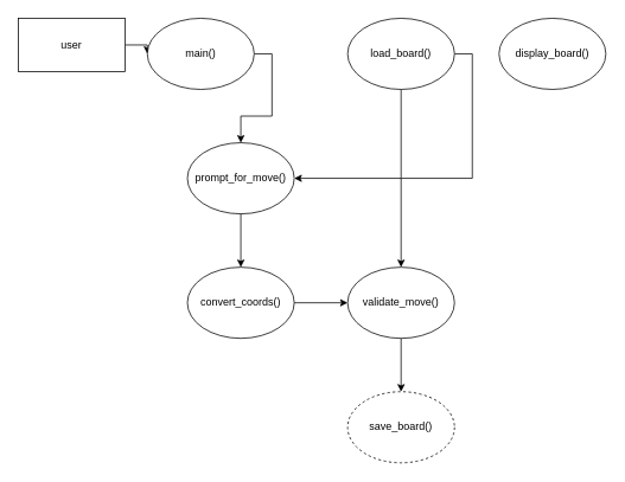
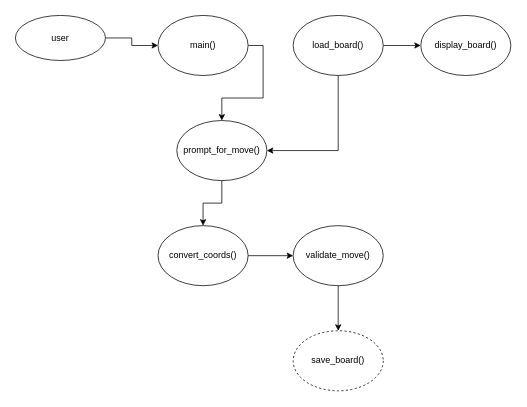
- <mxCell id="3" value="user" style="rounded=0;whiteSpace=wrap;html=1;" vertex="1" parent="1"><mxGeometry x="20" y="20" width="120" height="60" as="geometry" /></mxCell>
+ <mxCell id="3" value="user" style="ellipse;whiteSpace=wrap;html=1;" vertex="1" parent="1"><mxGeometry x="20" y="20" width="120" height="60" as="geometry" /></mxCell>
- <mxCell id="5" value="main()" style="ellipse;whiteSpace=wrap;html=1;" vertex="1" parent="1"><mxGeometry x="165" y="20" width="120" height="80" as="geometry" /></mxCell>
+ <mxCell id="5" value="main()" style="ellipse;whiteSpace=wrap;html=1;" vertex="1" parent="1"><mxGeometry x="210" y="20" width="120" height="80" as="geometry" /></mxCell>
- <mxCell id="11" value="prompt_for_move()" style="ellipse;whiteSpace=wrap;html=1;" vertex="1" parent="1"><mxGeometry x="210" y="160" width="120" height="80" as="geometry" /></mxCell>
+ <mxCell id="11" value="prompt_for_move()" style="ellipse;whiteSpace=wrap;html=1;" vertex="1" parent="1"><mxGeometry x="235" y="160" width="120" height="80" as="geometry" /></mxCell>
- <mxCell id="6" style="edgeStyle=orthogonalEdgeStyle;rounded=0;orthogonalLoop=1;jettySize=auto;html=1;exitX=1;exitY=0.5;exitDx=0;exitDy=0;" edge="1" parent="1" source="8" target="15"><mxGeometry relative="1" as="geometry" /></mxCell>
+ <mxCell id="6" style="edgeStyle=orthogonalEdgeStyle;rounded=0;orthogonalLoop=1;jettySize=auto;html=1;exitX=1;exitY=0.5;exitDx=0;exitDy=0;entryX=0;entryY=0.5;entryDx=0;entryDy=0;" edge="1" parent="1" source="8" target="9"><mxGeometry relative="1" as="geometry" /></mxCell>
